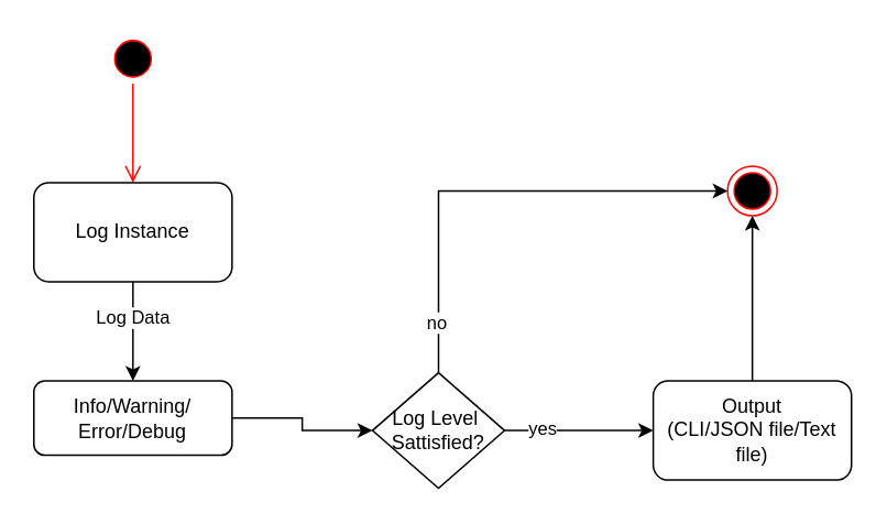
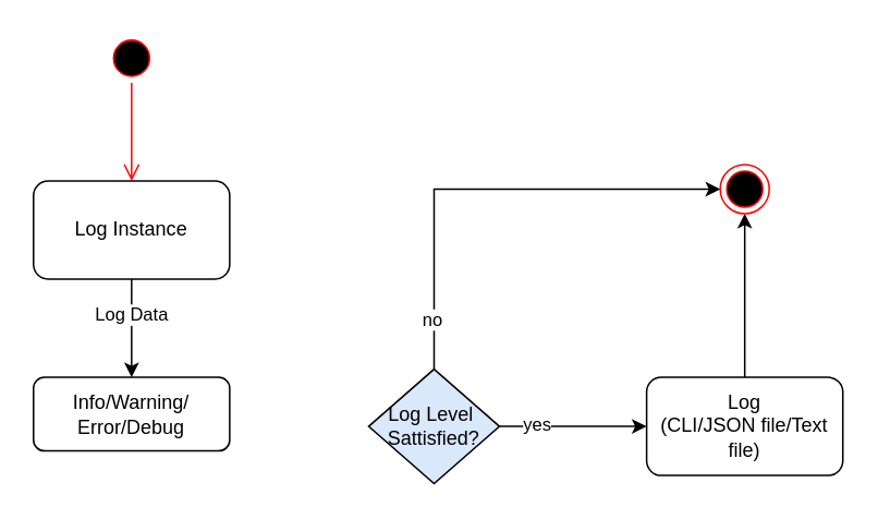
- <mxCell id="7" value="" style="edgeStyle=orthogonalEdgeStyle;rounded=0;orthogonalLoop=1;jettySize=auto;html=1;" edge="1" parent="1" source="8" target="16"><mxGeometry relative="1" as="geometry" /></mxCell>
- <mxCell id="16" value="Log Level&amp;nbsp;&lt;div&gt;Sattisfied?&lt;/div&gt;" style="rhombus;whiteSpace=wrap;html=1;" vertex="1" parent="1"><mxGeometry x="225" y="225" width="80" height="70" as="geometry" /></mxCell>
+ <mxCell id="16" value="Log Level&amp;nbsp;&lt;div&gt;Sattisfied?&lt;/div&gt;" style="rhombus;whiteSpace=wrap;html=1;fillColor=#dae8fc;" vertex="1" parent="1"><mxGeometry x="225" y="225" width="80" height="70" as="geometry" /></mxCell>
- <mxCell id="10" value="Output&lt;div&gt;(CLI/JSON file/Text file)&lt;/div&gt;" style="rounded=1;whiteSpace=wrap;html=1;" vertex="1" parent="1"><mxGeometry x="395" y="230" width="120" height="60" as="geometry" /></mxCell>
+ <mxCell id="10" value="Log&lt;div&gt;(CLI/JSON file/Text file)&lt;/div&gt;" style="rounded=1;whiteSpace=wrap;html=1;" vertex="1" parent="1"><mxGeometry x="395" y="230" width="120" height="60" as="geometry" /></mxCell>
